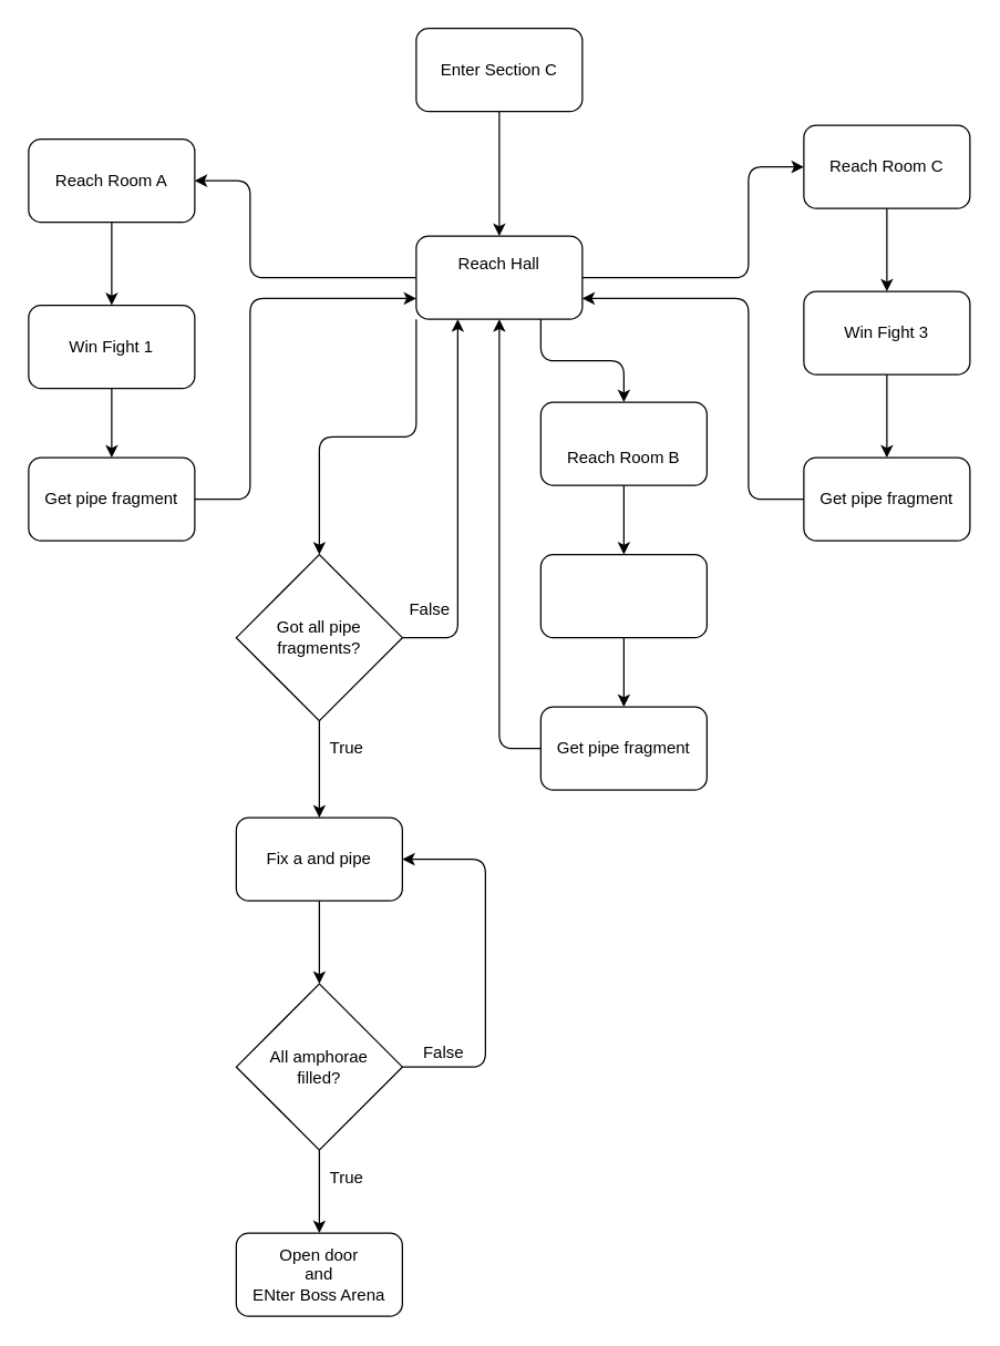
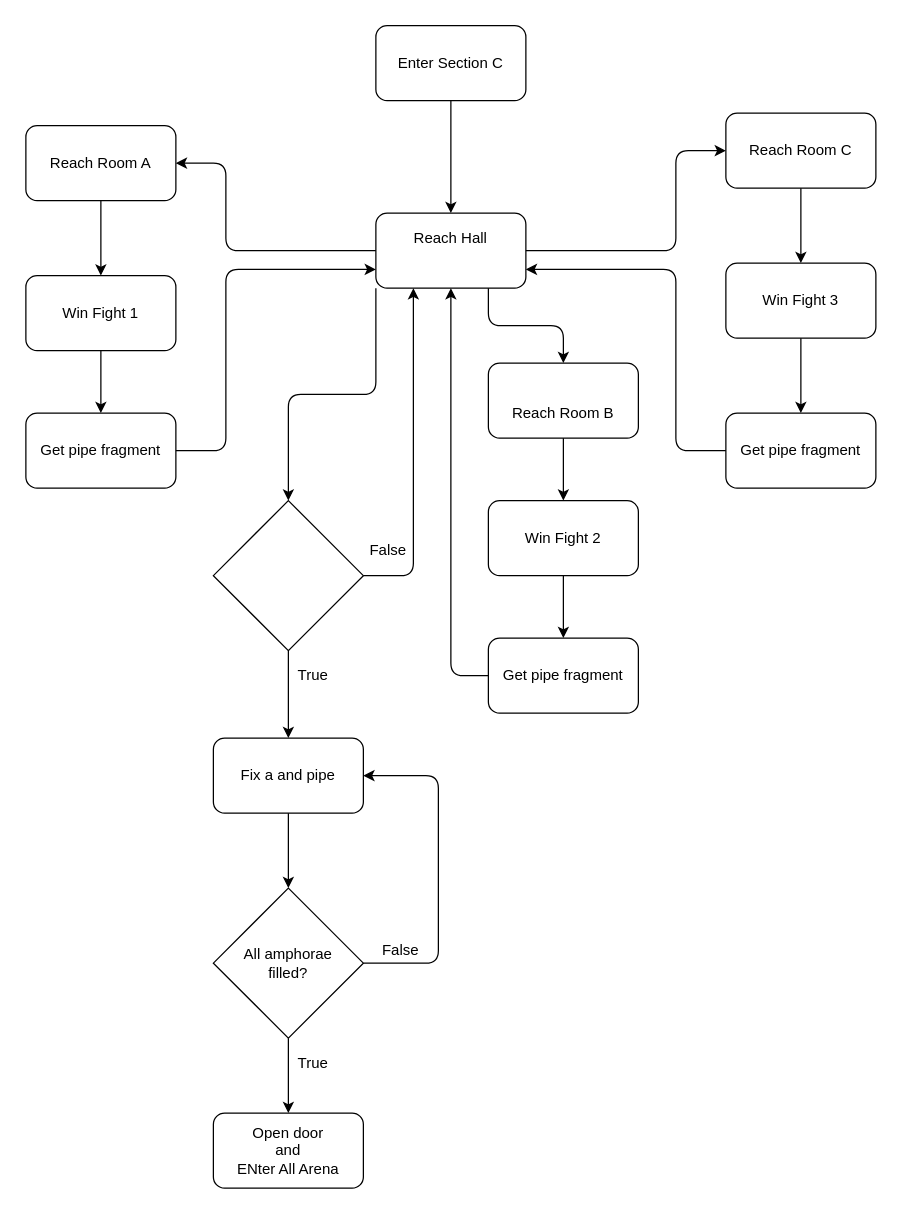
+ <mxCell id="13" value="Win Fight 2" style="text;html=1;strokeColor=none;fillColor=none;align=center;verticalAlign=middle;whiteSpace=wrap;rounded=0;" vertex="1" parent="1"><mxGeometry x="395" y="420" width="110" height="20" as="geometry" /></mxCell>
- <mxCell id="40" value="Got all pipe&lt;br&gt;fragments?" style="text;html=1;strokeColor=none;fillColor=none;align=center;verticalAlign=middle;whiteSpace=wrap;rounded=0;" vertex="1" parent="1"><mxGeometry x="175" y="450" width="110" height="20" as="geometry" /></mxCell>
- <mxCell id="52" value="Open door&lt;br&gt;and&lt;br&gt;ENter Boss Arena" style="text;html=1;strokeColor=none;fillColor=none;align=center;verticalAlign=middle;whiteSpace=wrap;rounded=0;" vertex="1" parent="1"><mxGeometry x="175" y="910" width="110" height="20" as="geometry" /></mxCell>
+ <mxCell id="52" value="Open door&lt;br&gt;and&lt;br&gt;ENter All Arena" style="text;html=1;strokeColor=none;fillColor=none;align=center;verticalAlign=middle;whiteSpace=wrap;rounded=0;" vertex="1" parent="1"><mxGeometry x="175" y="910" width="110" height="20" as="geometry" /></mxCell>
